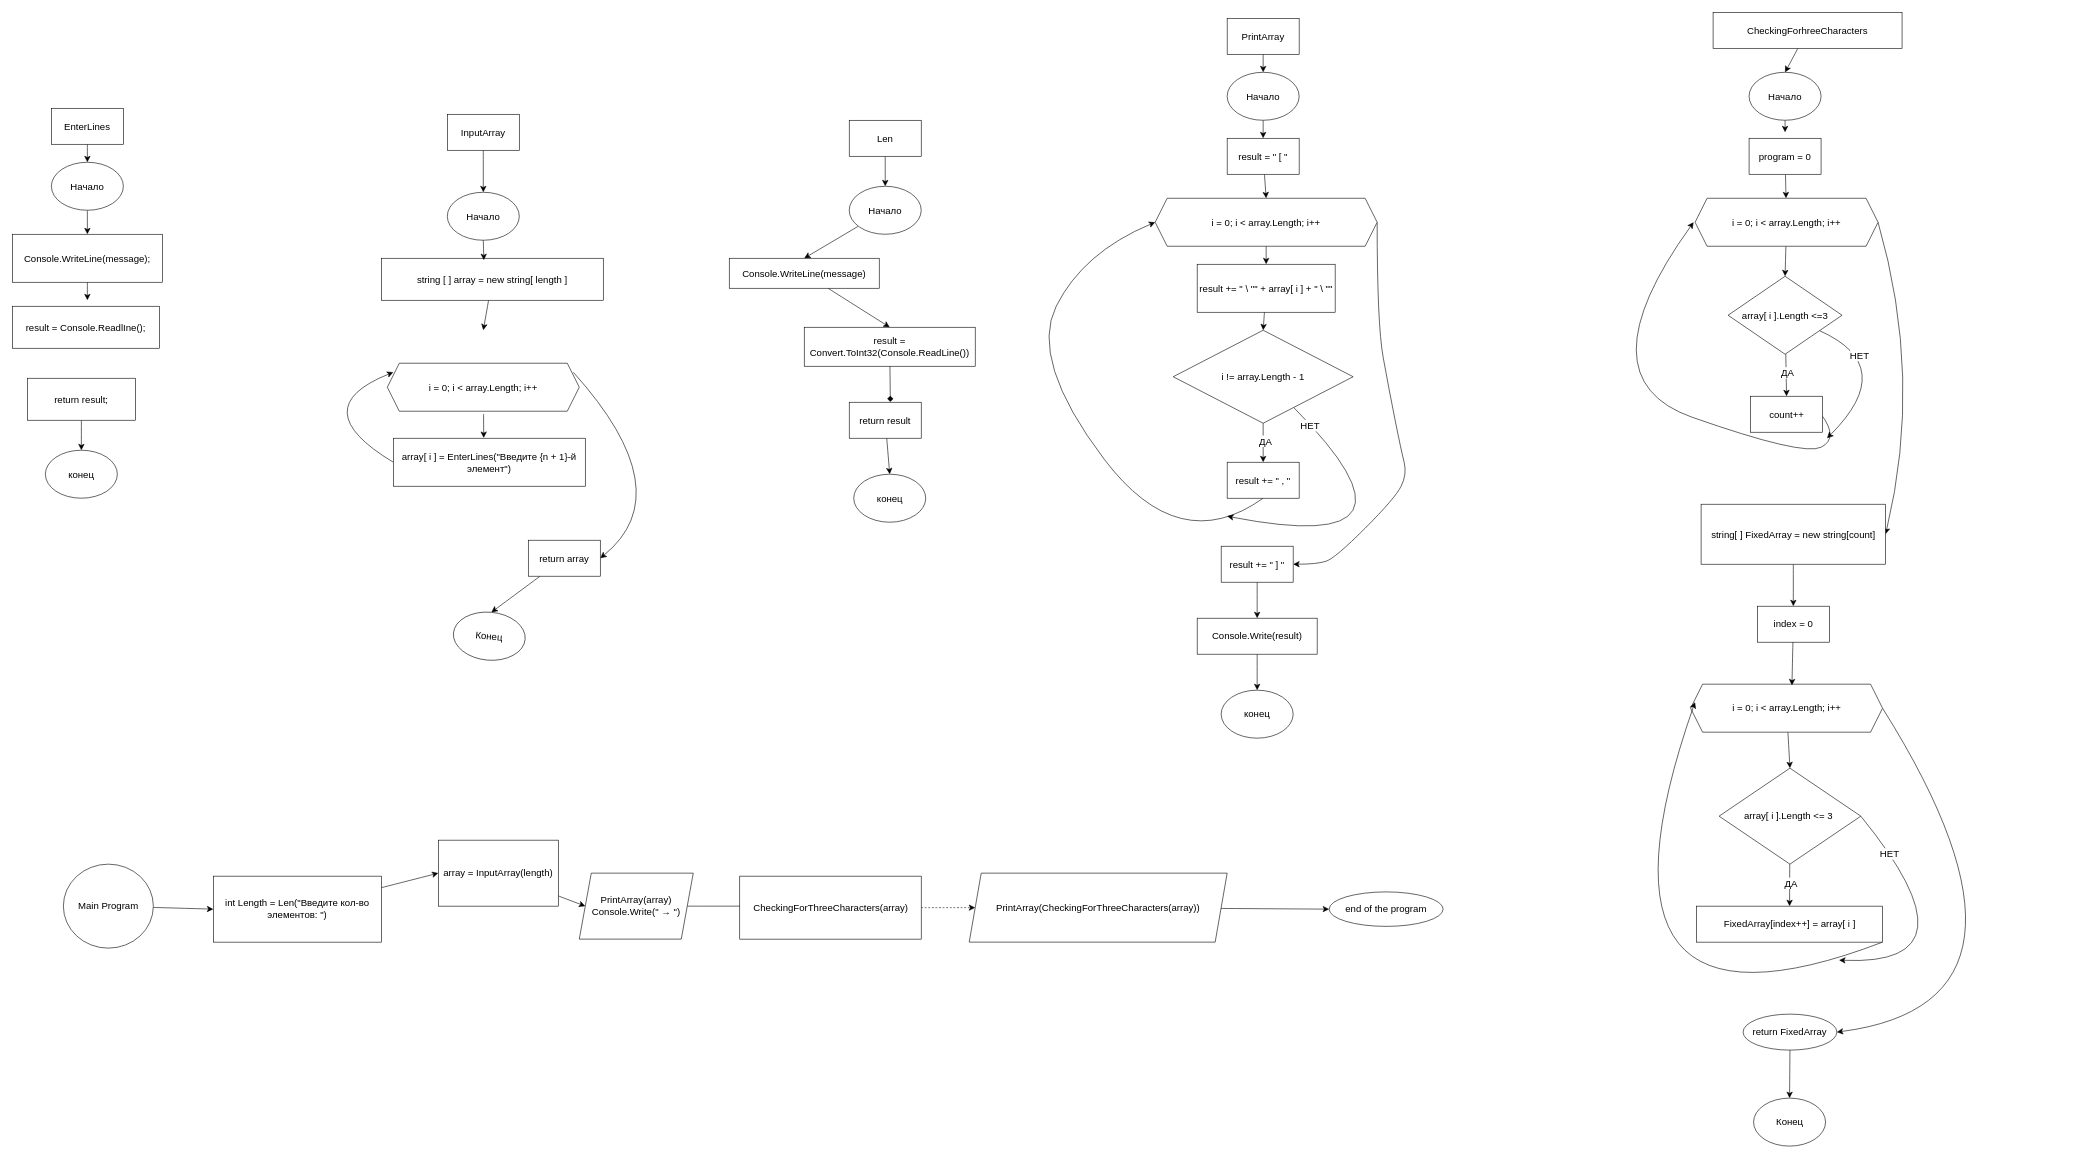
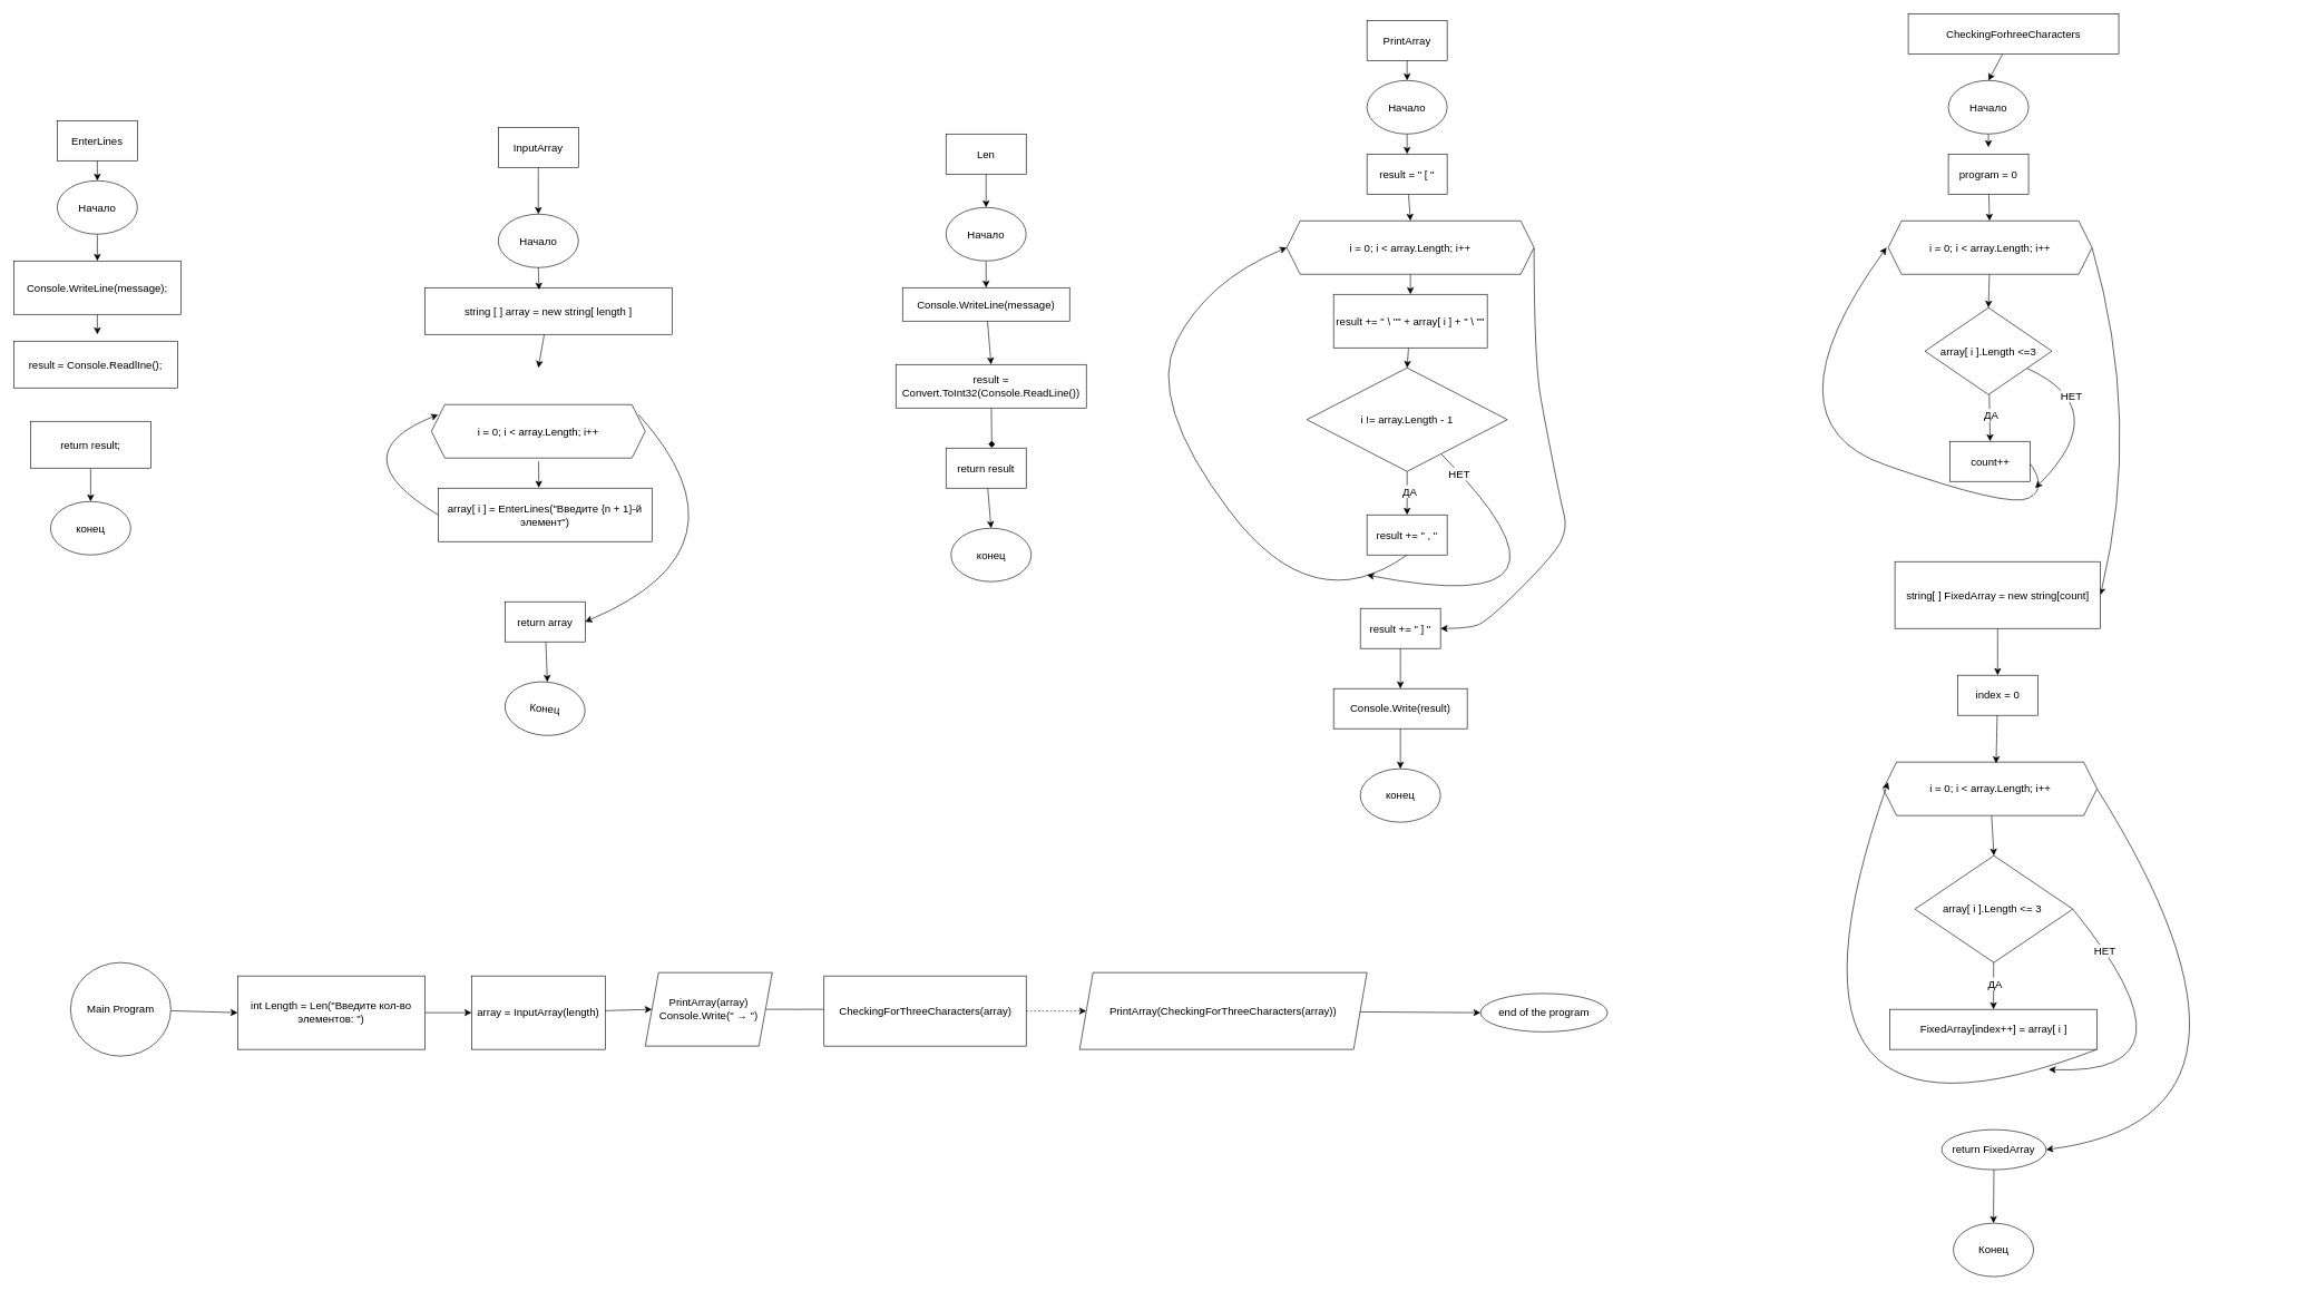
- <mxCell id="30" value="Console.WriteLine(message)" style="rounded=0;whiteSpace=wrap;html=1;fontSize=16;" vertex="1" parent="1"><mxGeometry x="1215" y="430" width="250" height="50" as="geometry" /></mxCell>
+ <mxCell id="30" value="Console.WriteLine(message)" style="rounded=0;whiteSpace=wrap;html=1;fontSize=16;" vertex="1" parent="1"><mxGeometry x="1350" y="430" width="250" height="50" as="geometry" /></mxCell>
- <mxCell id="21" value="return array" style="rounded=0;whiteSpace=wrap;html=1;fontSize=16;" vertex="1" parent="1"><mxGeometry x="880" y="900" width="120" height="60" as="geometry" /></mxCell>
+ <mxCell id="21" value="return array" style="rounded=0;whiteSpace=wrap;html=1;fontSize=16;" vertex="1" parent="1"><mxGeometry x="755" y="900" width="120" height="60" as="geometry" /></mxCell>
- <mxCell id="98" value="array = InputArray(length)" style="rounded=0;whiteSpace=wrap;html=1;fontSize=16;" vertex="1" parent="1"><mxGeometry x="730" y="1400" width="200" height="110" as="geometry" /></mxCell>
+ <mxCell id="98" value="array = InputArray(length)" style="rounded=0;whiteSpace=wrap;html=1;fontSize=16;" vertex="1" parent="1"><mxGeometry x="705" y="1460" width="200" height="110" as="geometry" /></mxCell>
